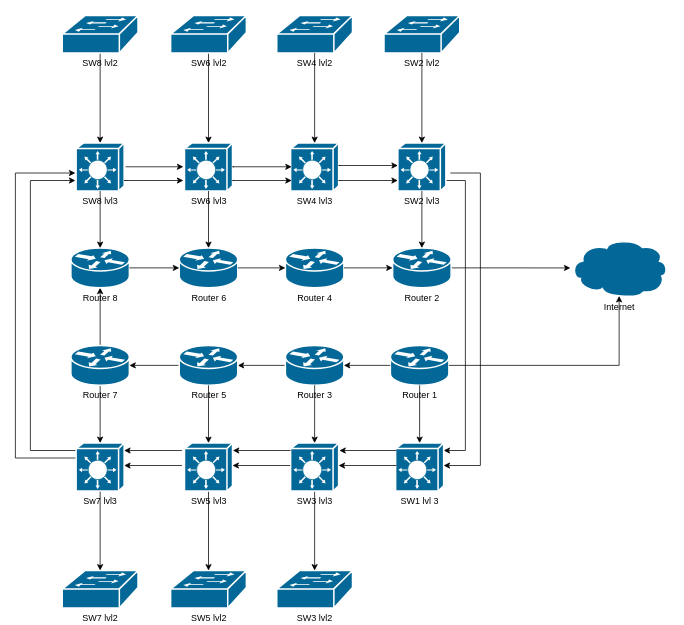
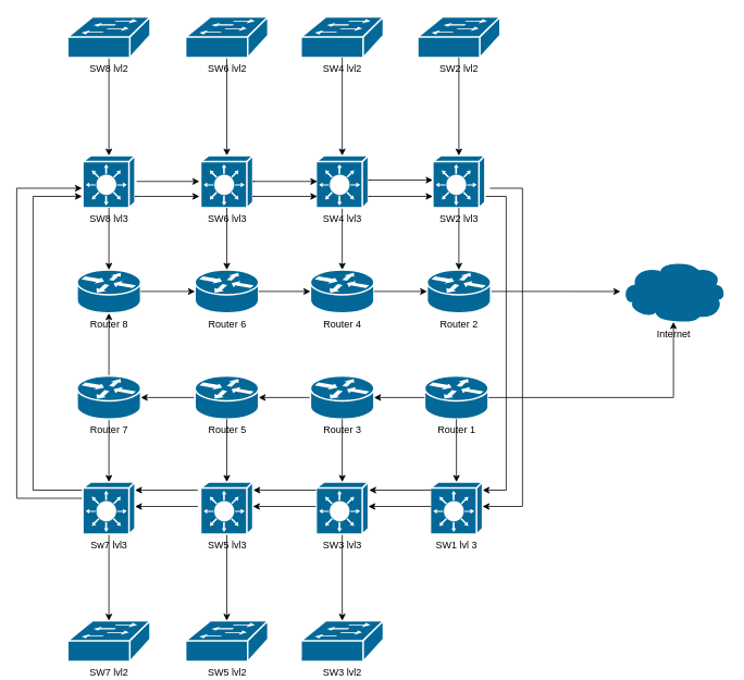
+ <mxCell id="12" style="edgeStyle=orthogonalEdgeStyle;rounded=0;orthogonalLoop=1;jettySize=auto;html=1;" edge="1" parent="1" source="13" target="35"><mxGeometry relative="1" as="geometry" /></mxCell>
